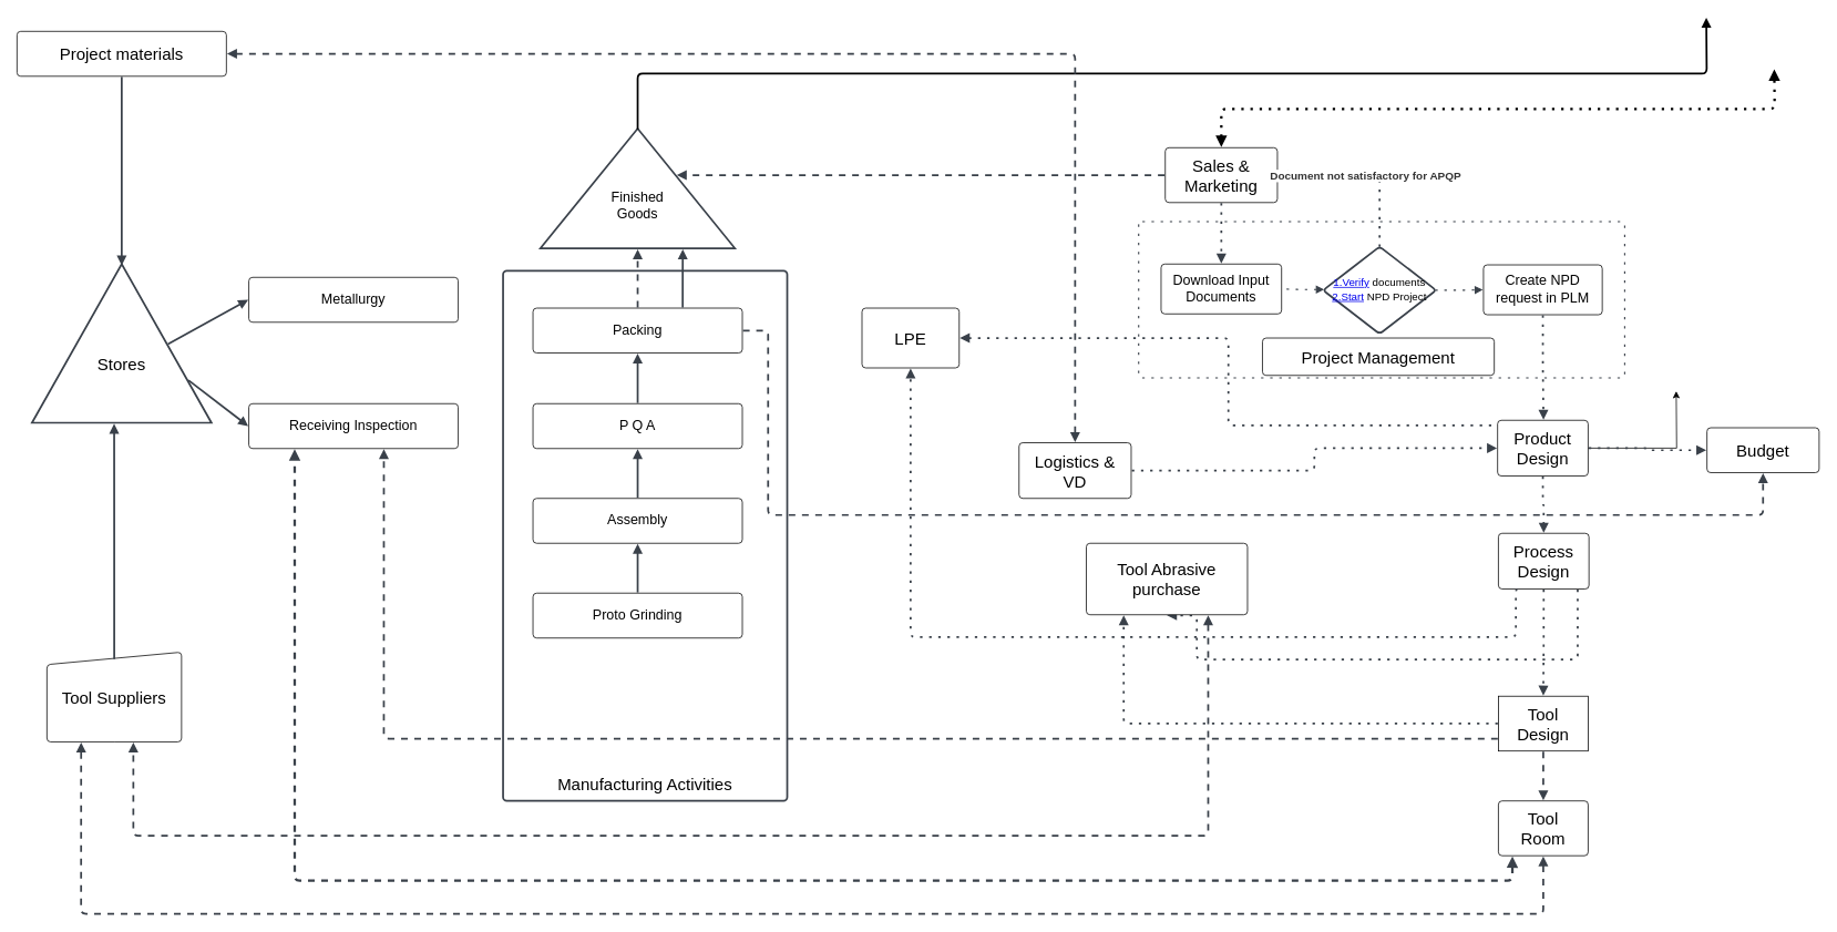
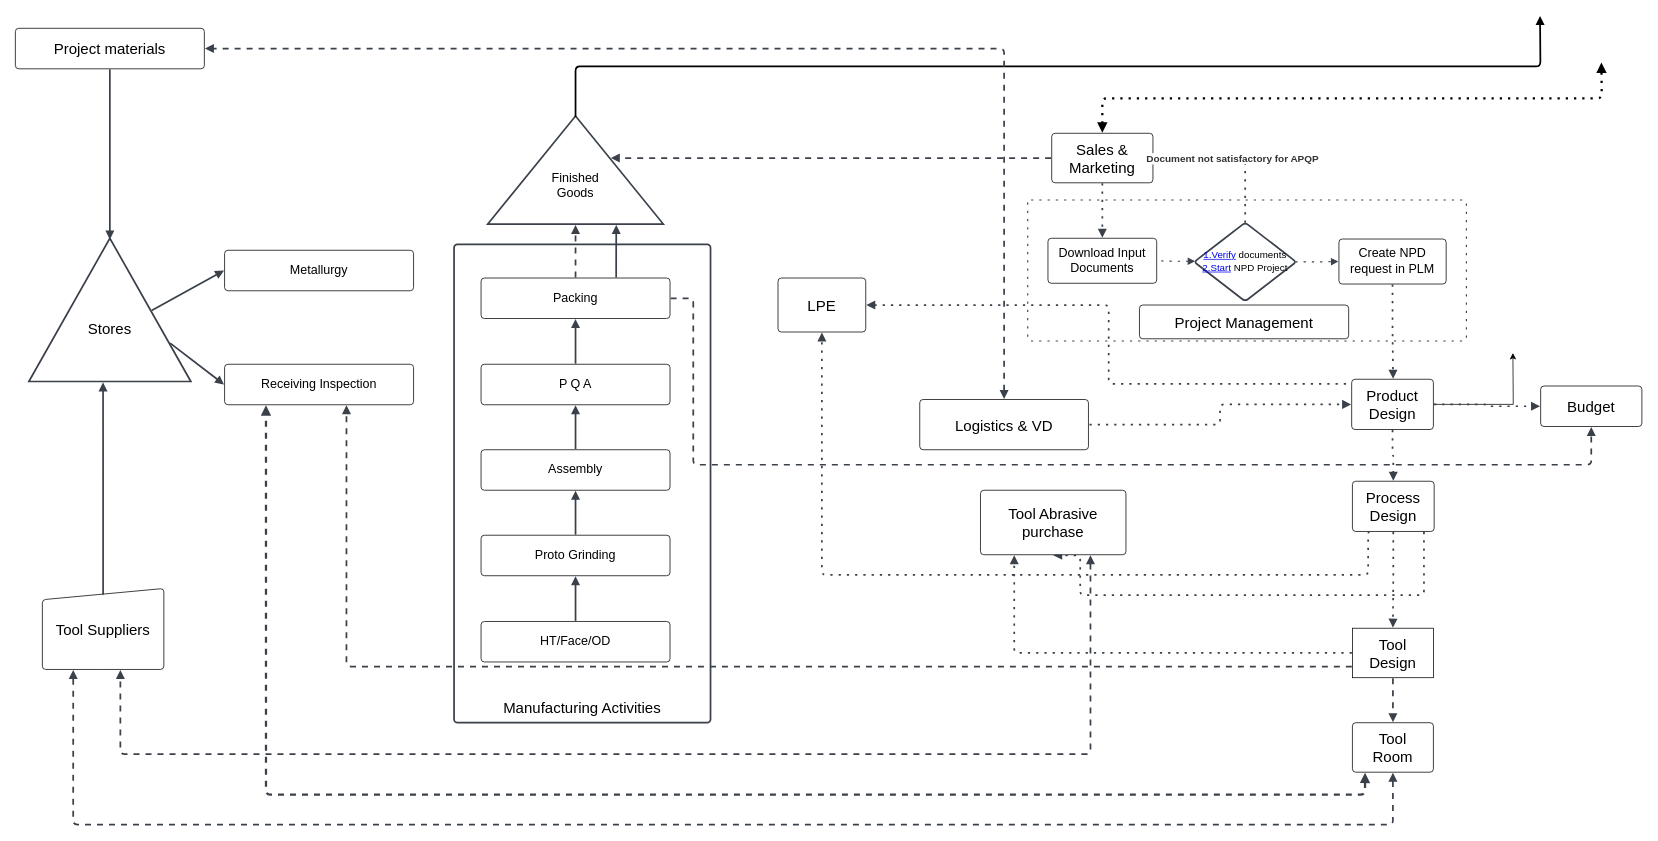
- <mxCell id="27" value="Logistics &amp; VD" style="html=1;overflow=block;blockSpacing=1;whiteSpace=wrap;fontSize=20;spacing=9;rounded=1;absoluteArcSize=1;arcSize=9;strokeWidth=NaN;lucidId=Rfkt4oMR0VI6;" vertex="1" parent="1"><mxGeometry x="1226" y="532" width="135" height="67" as="geometry" /></mxCell>
+ <mxCell id="27" value="Logistics &amp; VD" style="html=1;overflow=block;blockSpacing=1;whiteSpace=wrap;fontSize=20;spacing=9;rounded=1;absoluteArcSize=1;arcSize=9;strokeWidth=NaN;lucidId=Rfkt4oMR0VI6;" vertex="1" parent="1"><mxGeometry x="1226" y="532" width="225" height="67" as="geometry" /></mxCell>
+ <mxCell id="44" value="" style="html=1;jettySize=18;whiteSpace=wrap;fontSize=13;strokeColor=#3a414a;strokeOpacity=100;strokeWidth=2.3;rounded=1;arcSize=12;edgeStyle=orthogonalEdgeStyle;startArrow=none;endArrow=block;endFill=1;exitX=0.5;exitY=-0.014;exitPerimeter=0;entryX=0.5;entryY=1.014;entryPerimeter=0;lucidId=F3kthNURSJA-;" edge="1" parent="1" source="36" target="35"><mxGeometry width="100" height="100" relative="1" as="geometry"><Array as="points" /></mxGeometry></mxCell>
+ <mxCell id="36" value="HT/Face/OD" style="html=1;overflow=block;blockSpacing=1;whiteSpace=wrap;fontSize=16.7;spacing=9;rounded=1;absoluteArcSize=1;arcSize=9;strokeWidth=NaN;lucidId=.Mkt_vQ8LUNq;" vertex="1" parent="1"><mxGeometry x="641" y="828" width="252" height="54" as="geometry" /></mxCell>
